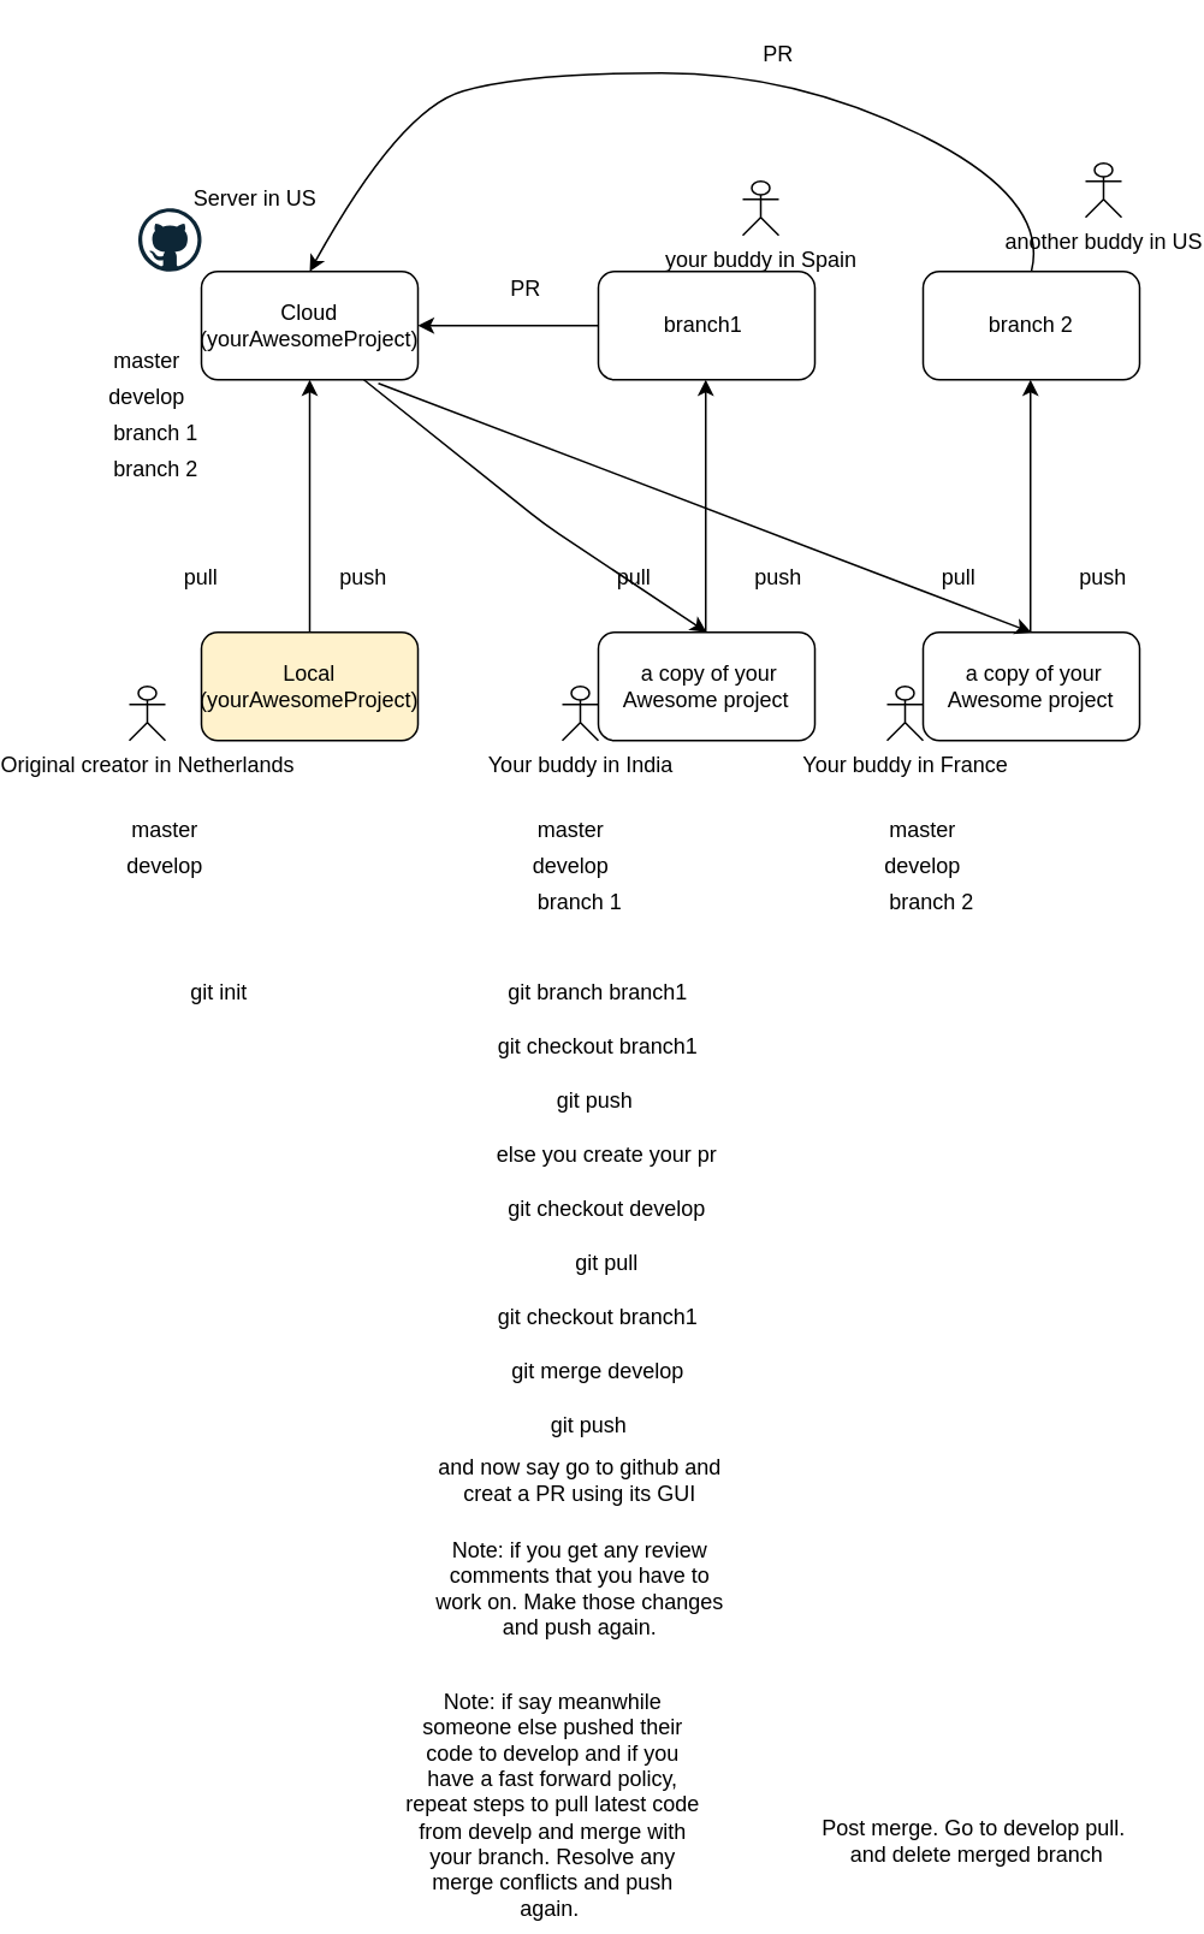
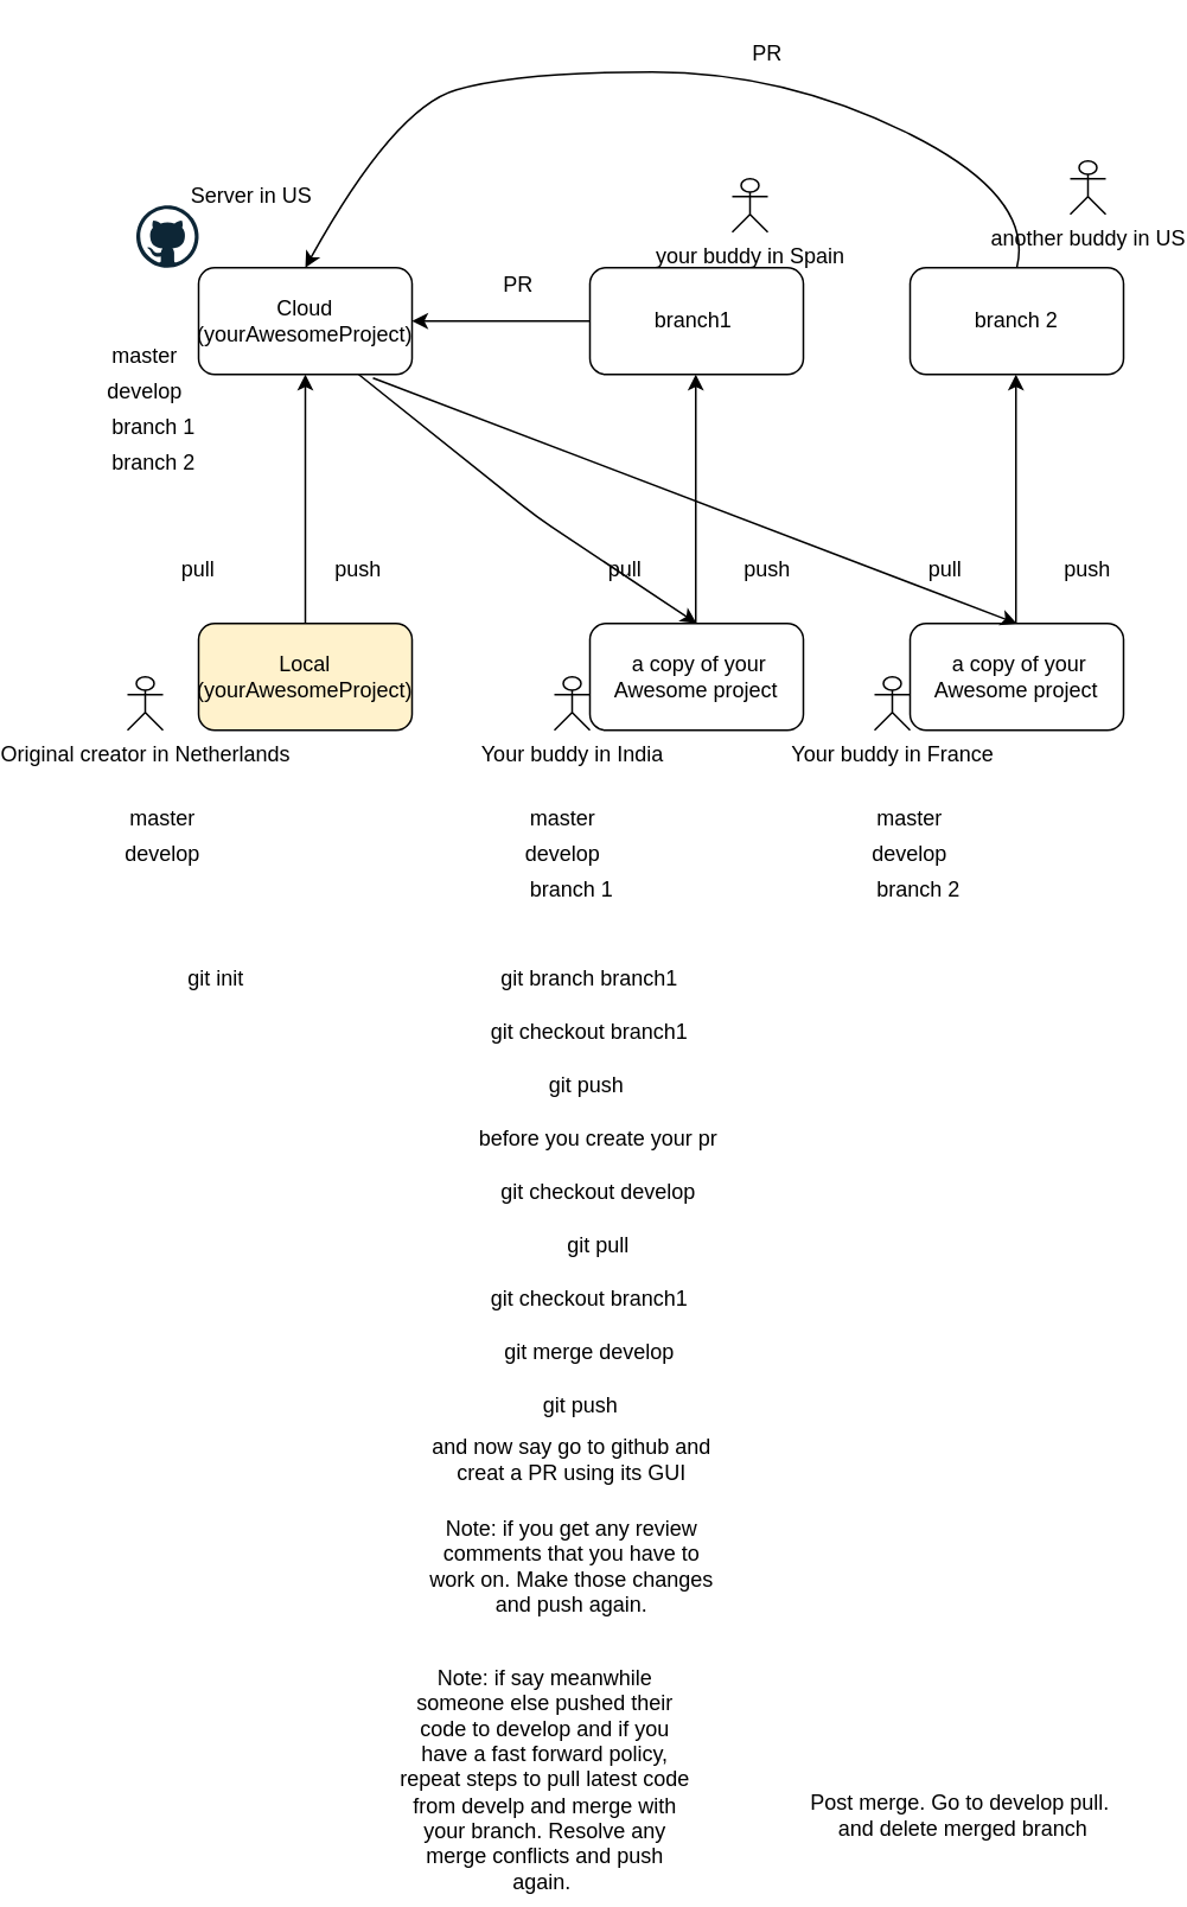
- <mxCell id="46" value="else you create your pr" style="text;html=1;strokeColor=none;fillColor=none;align=center;verticalAlign=middle;whiteSpace=wrap;rounded=0;" parent="1" vertex="1"><mxGeometry x="210" y="630" width="170" height="20" as="geometry" /></mxCell>
+ <mxCell id="46" value="before you create your pr" style="text;html=1;strokeColor=none;fillColor=none;align=center;verticalAlign=middle;whiteSpace=wrap;rounded=0;" parent="1" vertex="1"><mxGeometry x="210" y="630" width="170" height="20" as="geometry" /></mxCell>
